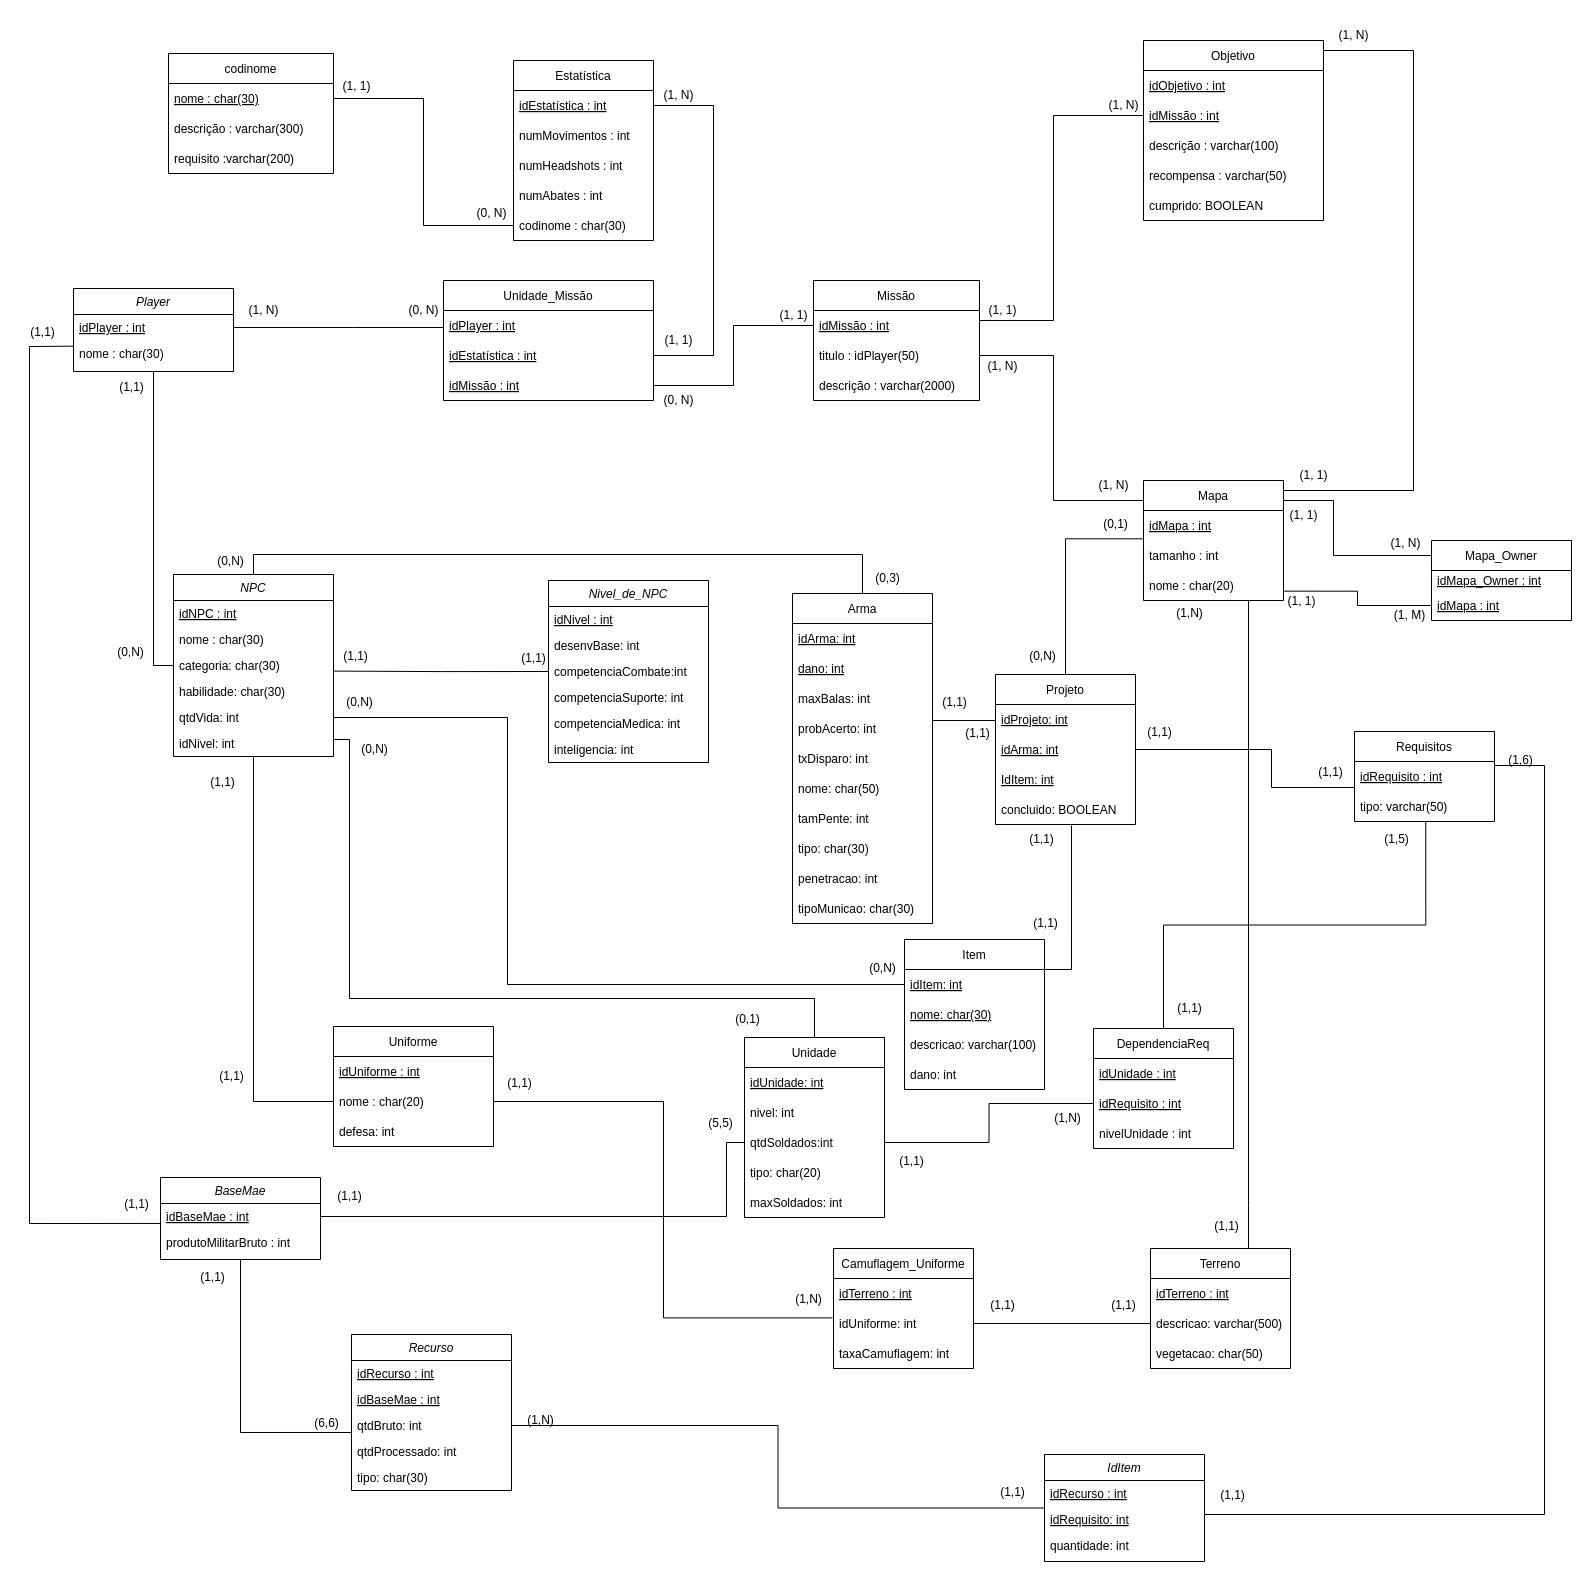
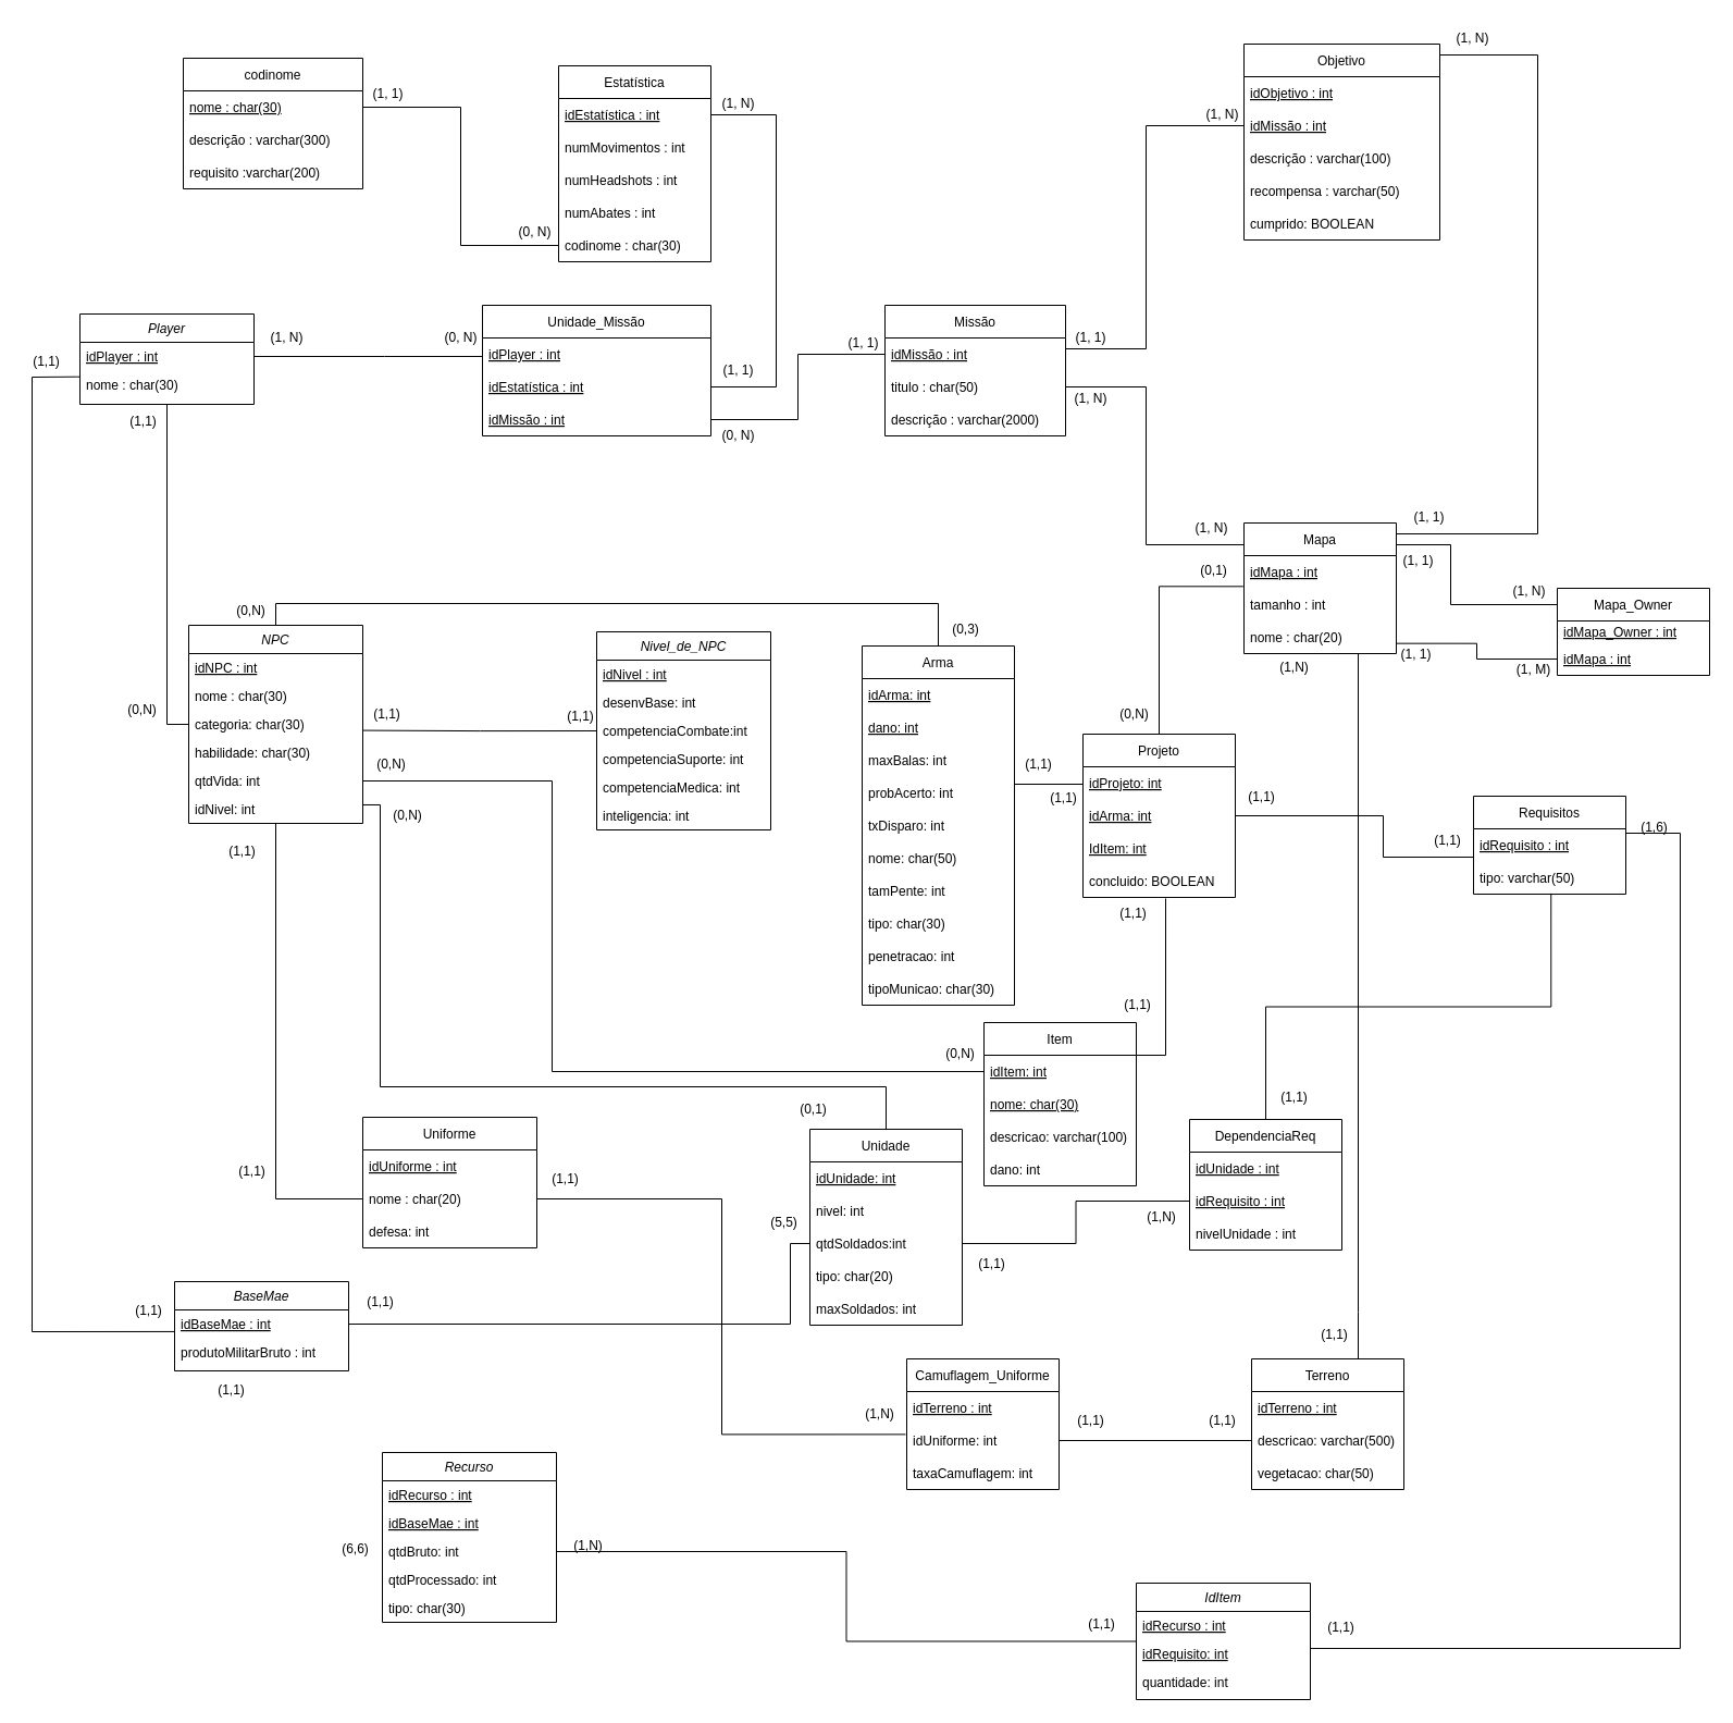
- <mxCell id="19" value="titulo : idPlayer(50)" style="text;strokeColor=none;fillColor=none;align=left;verticalAlign=middle;spacingLeft=4;spacingRight=4;overflow=hidden;points=[[0,0.5],[1,0.5]];portConstraint=eastwest;rotatable=0;" parent="17" vertex="1"><mxGeometry y="60" width="166" height="30" as="geometry" /></mxCell>
+ <mxCell id="19" value="titulo : char(50)" style="text;strokeColor=none;fillColor=none;align=left;verticalAlign=middle;spacingLeft=4;spacingRight=4;overflow=hidden;points=[[0,0.5],[1,0.5]];portConstraint=eastwest;rotatable=0;" parent="17" vertex="1"><mxGeometry y="60" width="166" height="30" as="geometry" /></mxCell>
- <mxCell id="166" value="(1,5)" style="text;html=1;align=center;verticalAlign=middle;resizable=0;points=[];autosize=1;strokeColor=none;fillColor=none;" parent="1" vertex="1"><mxGeometry x="1374.5" y="826" width="43" height="26" as="geometry" /></mxCell>
- <mxCell id="80" style="edgeStyle=orthogonalEdgeStyle;rounded=0;orthogonalLoop=1;jettySize=auto;html=1;exitX=0.5;exitY=1;exitDx=0;exitDy=0;entryX=-0.003;entryY=0.769;entryDx=0;entryDy=0;entryPerimeter=0;endArrow=none;endFill=0;" parent="1" source="81" target="88" edge="1"><mxGeometry relative="1" as="geometry" /></mxCell>
